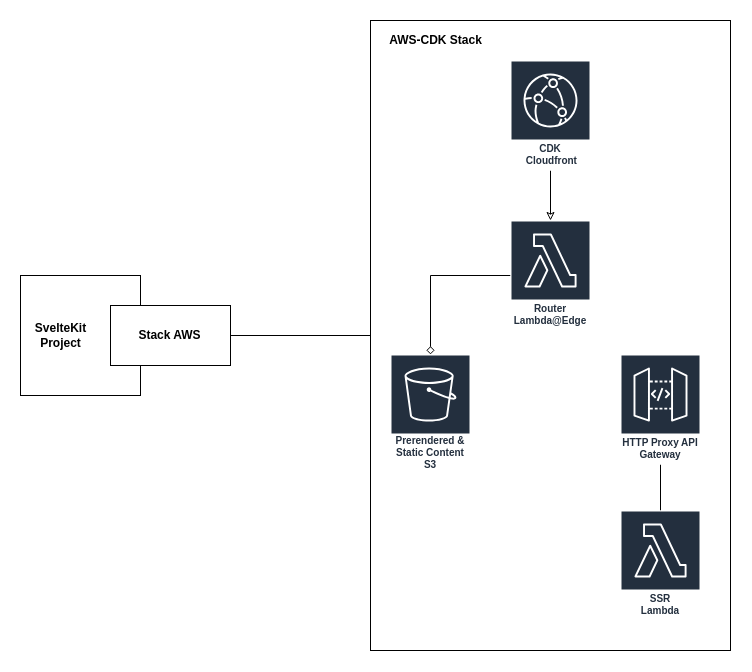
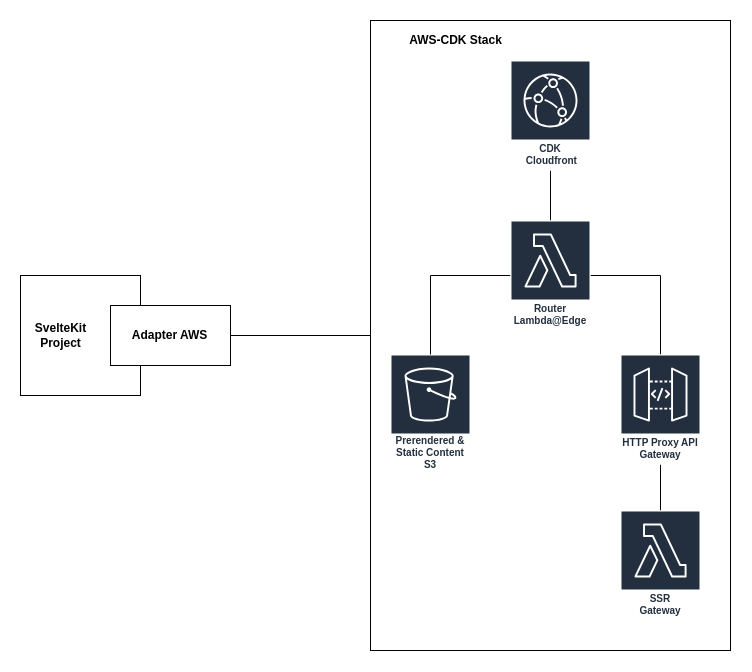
- <mxCell id="8" value="AWS-CDK Stack" style="text;html=1;resizable=0;autosize=1;align=center;verticalAlign=middle;points=[];fillColor=none;strokeColor=none;rounded=0;fontStyle=1" vertex="1" parent="1"><mxGeometry x="380" y="30" width="110" height="20" as="geometry" /></mxCell>
+ <mxCell id="8" value="AWS-CDK Stack" style="text;html=1;resizable=0;autosize=1;align=center;verticalAlign=middle;points=[];fillColor=none;strokeColor=none;rounded=0;fontStyle=1" vertex="1" parent="1"><mxGeometry x="400" y="30" width="110" height="20" as="geometry" /></mxCell>
- <mxCell id="9" style="edgeStyle=orthogonalEdgeStyle;rounded=0;orthogonalLoop=1;jettySize=auto;html=1;endArrow=classic;endFill=0;" edge="1" parent="1" source="10" target="14"><mxGeometry relative="1" as="geometry" /></mxCell>
+ <mxCell id="9" style="edgeStyle=orthogonalEdgeStyle;rounded=0;orthogonalLoop=1;jettySize=auto;html=1;endArrow=none;endFill=0;" edge="1" parent="1" source="10" target="14"><mxGeometry relative="1" as="geometry" /></mxCell>
+ <mxCell id="12" style="edgeStyle=orthogonalEdgeStyle;rounded=0;orthogonalLoop=1;jettySize=auto;html=1;endArrow=none;endFill=0;" edge="1" parent="1" source="14" target="16"><mxGeometry relative="1" as="geometry" /></mxCell>
- <mxCell id="5" value="Stack AWS" style="text;html=1;resizable=0;autosize=1;align=center;verticalAlign=middle;points=[];fillColor=none;strokeColor=none;rounded=0;fontStyle=1" vertex="1" parent="1"><mxGeometry x="124" y="325" width="90" height="20" as="geometry" /></mxCell>
+ <mxCell id="5" value="Adapter AWS" style="text;html=1;resizable=0;autosize=1;align=center;verticalAlign=middle;points=[];fillColor=none;strokeColor=none;rounded=0;fontStyle=1" vertex="1" parent="1"><mxGeometry x="124" y="325" width="90" height="20" as="geometry" /></mxCell>
- <mxCell id="13" style="edgeStyle=orthogonalEdgeStyle;rounded=0;orthogonalLoop=1;jettySize=auto;html=1;endArrow=diamond;endFill=0;" edge="1" parent="1" source="14" target="11"><mxGeometry relative="1" as="geometry" /></mxCell>
+ <mxCell id="13" style="edgeStyle=orthogonalEdgeStyle;rounded=0;orthogonalLoop=1;jettySize=auto;html=1;endArrow=none;endFill=0;" edge="1" parent="1" source="14" target="11"><mxGeometry relative="1" as="geometry" /></mxCell>
- <mxCell id="17" value="SSR&lt;br&gt;Lambda" style="sketch=0;outlineConnect=0;fontColor=#232F3E;gradientColor=none;strokeColor=#ffffff;fillColor=#232F3E;dashed=0;verticalLabelPosition=middle;verticalAlign=bottom;align=center;html=1;whiteSpace=wrap;fontSize=10;fontStyle=1;spacing=3;shape=mxgraph.aws4.productIcon;prIcon=mxgraph.aws4.lambda;" vertex="1" parent="1"><mxGeometry x="620" y="510" width="80" height="110" as="geometry" /></mxCell>
+ <mxCell id="17" value="SSR&lt;br&gt;Gateway" style="sketch=0;outlineConnect=0;fontColor=#232F3E;gradientColor=none;strokeColor=#ffffff;fillColor=#232F3E;dashed=0;verticalLabelPosition=middle;verticalAlign=bottom;align=center;html=1;whiteSpace=wrap;fontSize=10;fontStyle=1;spacing=3;shape=mxgraph.aws4.productIcon;prIcon=mxgraph.aws4.lambda;" vertex="1" parent="1"><mxGeometry x="620" y="510" width="80" height="110" as="geometry" /></mxCell>
